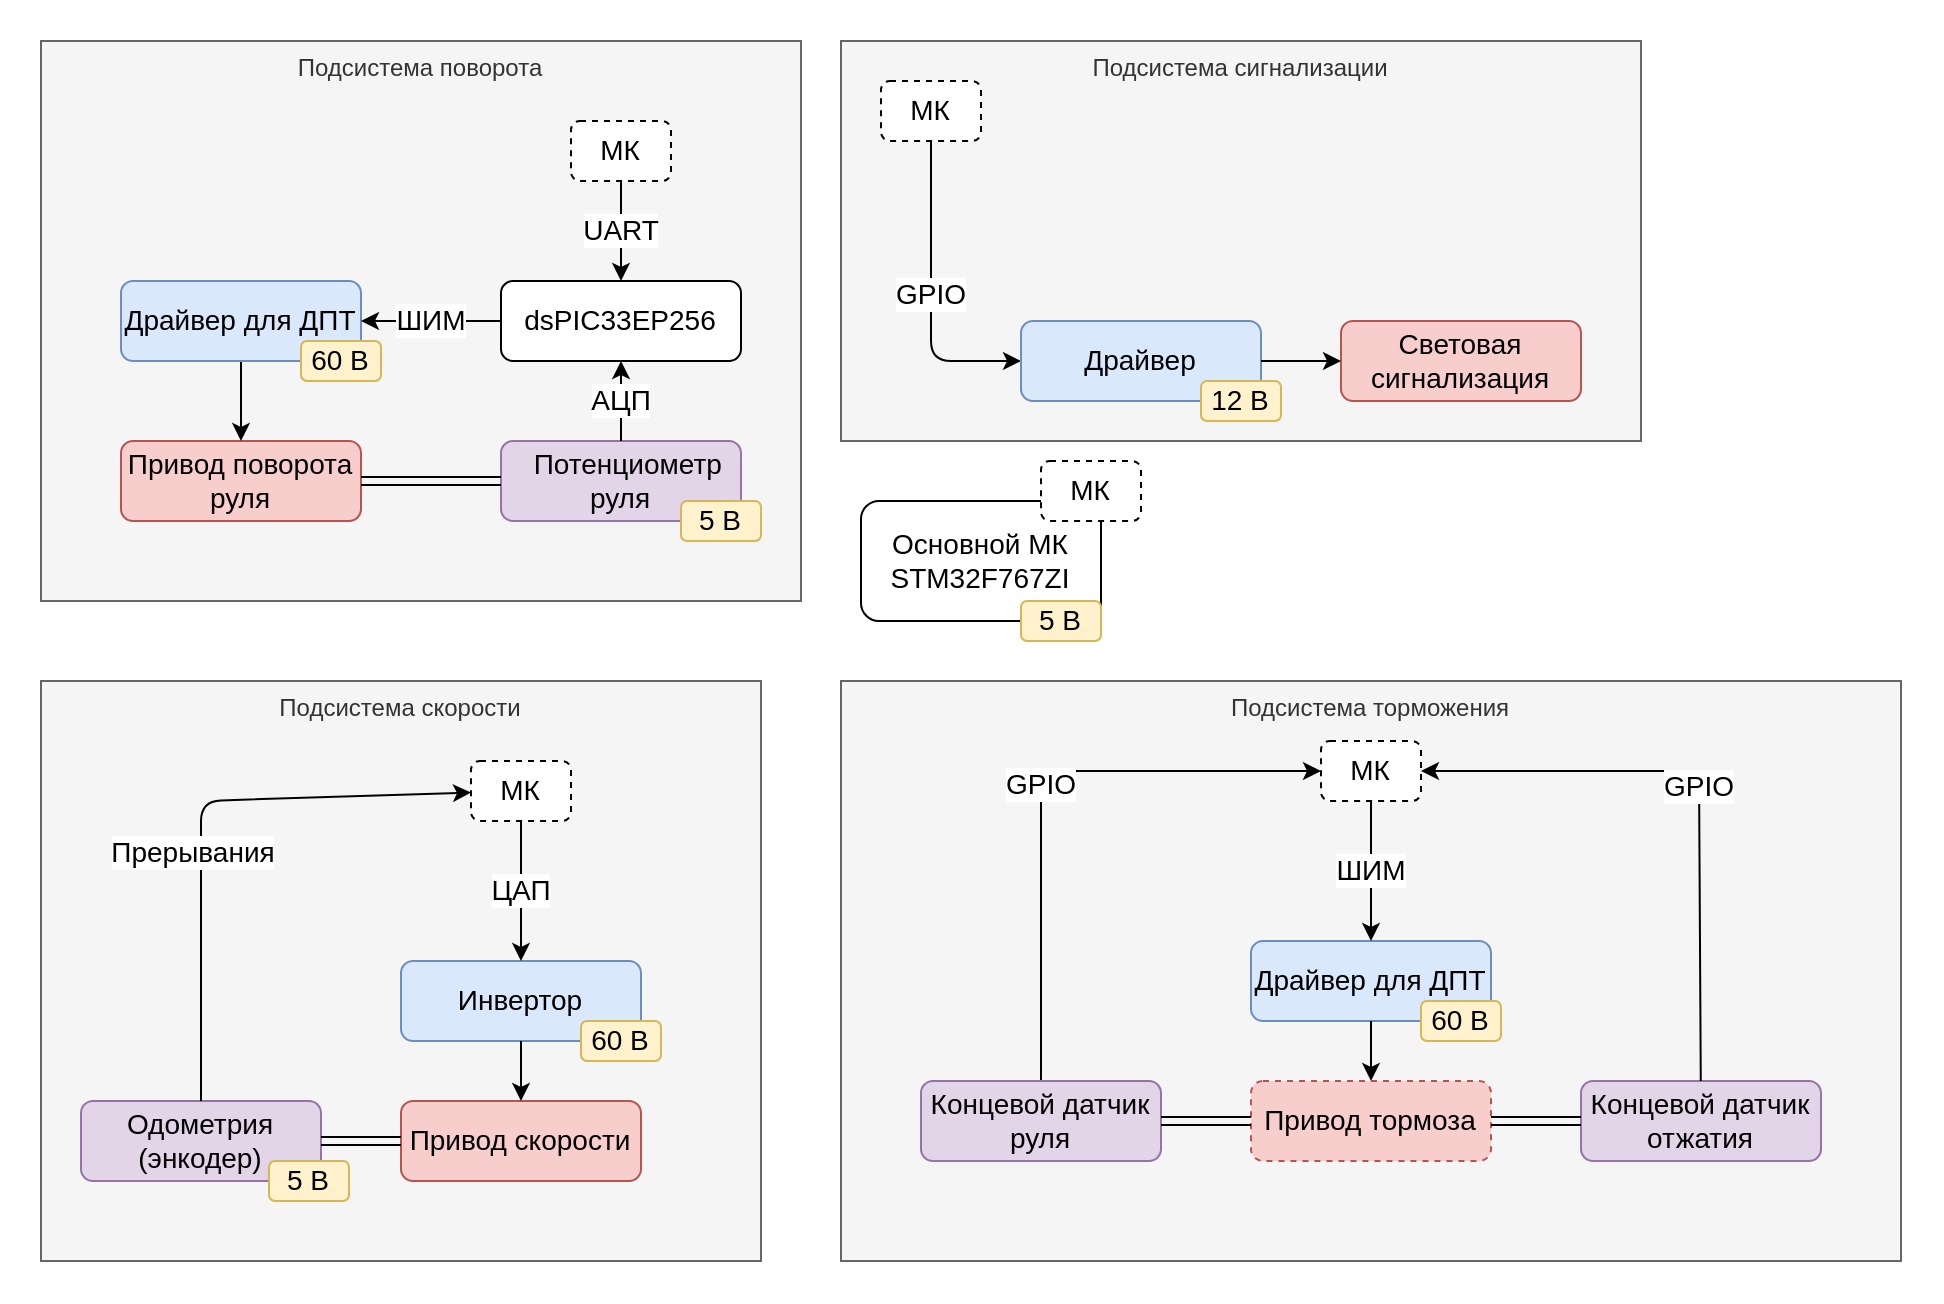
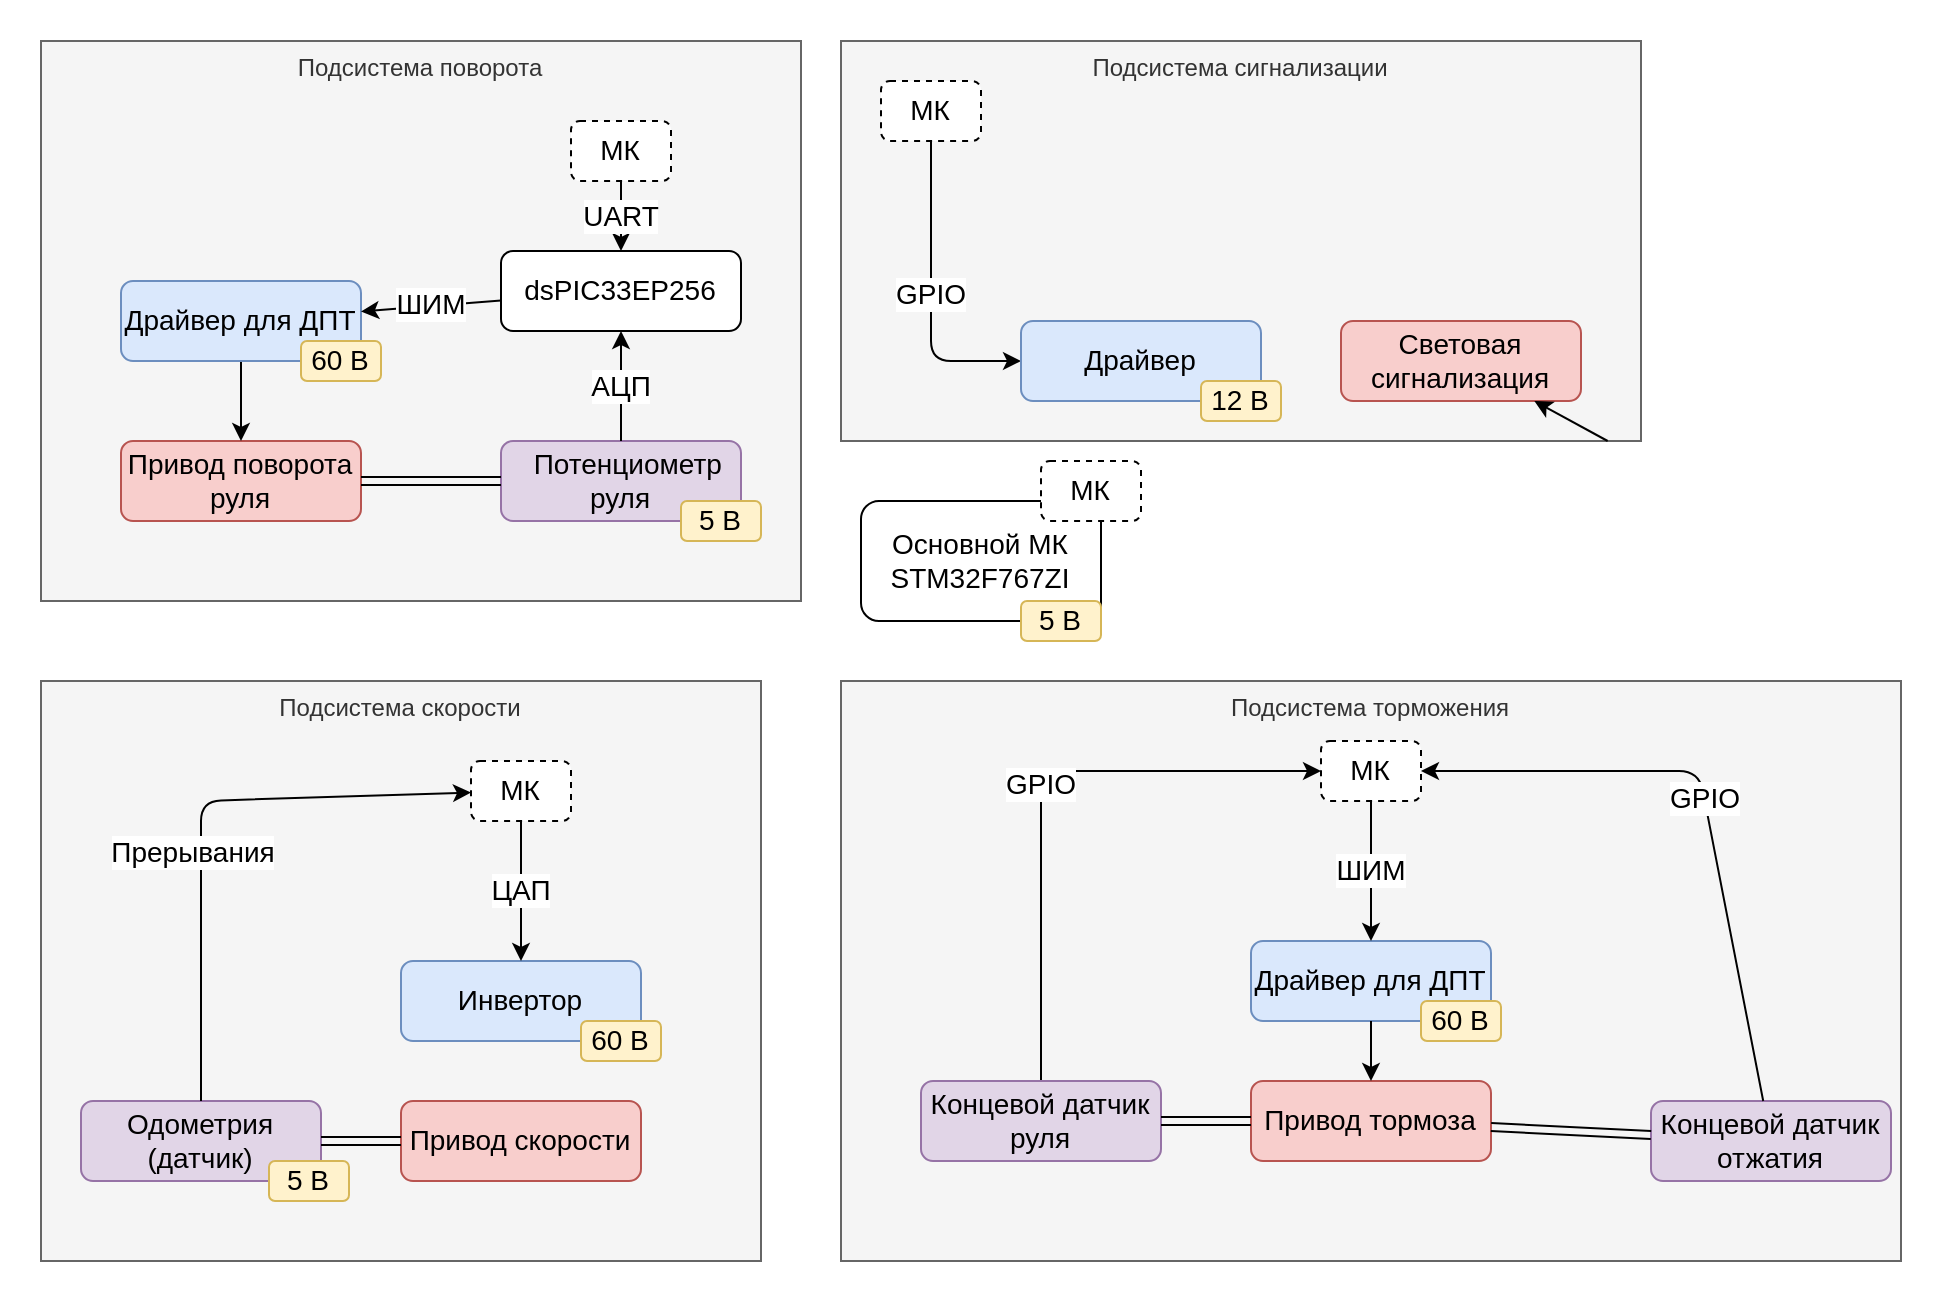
- <mxCell id="6" value="dsPIC33EP256" style="rounded=1;whiteSpace=wrap;html=1;fontSize=14;" vertex="1" parent="1"><mxGeometry x="250" width="120" height="40" as="geometry" y="140" /></mxCell>
+ <mxCell id="6" value="dsPIC33EP256" style="rounded=1;whiteSpace=wrap;html=1;fontSize=14;" vertex="1" parent="1"><mxGeometry x="250" y="125" width="120" height="40" as="geometry" /></mxCell>
- <mxCell id="45" value="" style="endArrow=none;startArrow=classic;html=1;fontSize=14;endFill=0;" edge="1" parent="1" source="44" target="43"><mxGeometry width="50" height="50" relative="1" as="geometry"><mxPoint x="580" y="130" as="sourcePoint" /><mxPoint x="580" y="170" as="targetPoint" /></mxGeometry></mxCell>
+ <mxCell id="45" value="" style="endArrow=none;startArrow=classic;html=1;fontSize=14;endFill=0;" edge="1" parent="1" source="44" target="2"><mxGeometry width="50" height="50" relative="1" as="geometry"><mxPoint x="580" y="130" as="sourcePoint" /><mxPoint x="580" y="170" as="targetPoint" /></mxGeometry></mxCell>
- <mxCell id="35" value="" style="endArrow=none;startArrow=classic;html=1;fontSize=14;endFill=0;" edge="1" parent="1" source="30" target="33"><mxGeometry width="50" height="50" relative="1" as="geometry"><mxPoint x="355.556" y="470" as="sourcePoint" /><mxPoint x="294.444" y="420" as="targetPoint" /></mxGeometry></mxCell>
- <mxCell id="19" value="Привод тормоза" style="rounded=1;whiteSpace=wrap;html=1;fontSize=14;fillColor=#f8cecc;strokeColor=#b85450;dashed=1;" vertex="1" parent="1"><mxGeometry x="625" y="540" width="120" height="40" as="geometry" /></mxCell>
+ <mxCell id="19" value="Привод тормоза" style="rounded=1;whiteSpace=wrap;html=1;fontSize=14;fillColor=#f8cecc;strokeColor=#b85450;" vertex="1" parent="1"><mxGeometry x="625" y="540" width="120" height="40" as="geometry" /></mxCell>
- <mxCell id="24" value="Концевой датчик отжатия" style="rounded=1;whiteSpace=wrap;html=1;fontSize=14;fillColor=#e1d5e7;strokeColor=#9673a6;" vertex="1" parent="1"><mxGeometry x="790" y="540" width="120" height="40" as="geometry" /></mxCell>
+ <mxCell id="24" value="Концевой датчик отжатия" style="rounded=1;whiteSpace=wrap;html=1;fontSize=14;fillColor=#e1d5e7;strokeColor=#9673a6;" vertex="1" parent="1"><mxGeometry x="825" y="550" width="120" height="40" as="geometry" /></mxCell>
- <mxCell id="31" value="Одометрия&lt;br&gt;(энкодер)" style="rounded=1;whiteSpace=wrap;html=1;fontSize=14;fillColor=#e1d5e7;strokeColor=#9673a6;" vertex="1" parent="1"><mxGeometry x="40" y="550" width="120" height="40" as="geometry" /></mxCell>
+ <mxCell id="31" value="Одометрия&lt;br&gt;(датчик)" style="rounded=1;whiteSpace=wrap;html=1;fontSize=14;fillColor=#e1d5e7;strokeColor=#9673a6;" vertex="1" parent="1"><mxGeometry x="40" y="550" width="120" height="40" as="geometry" /></mxCell>
